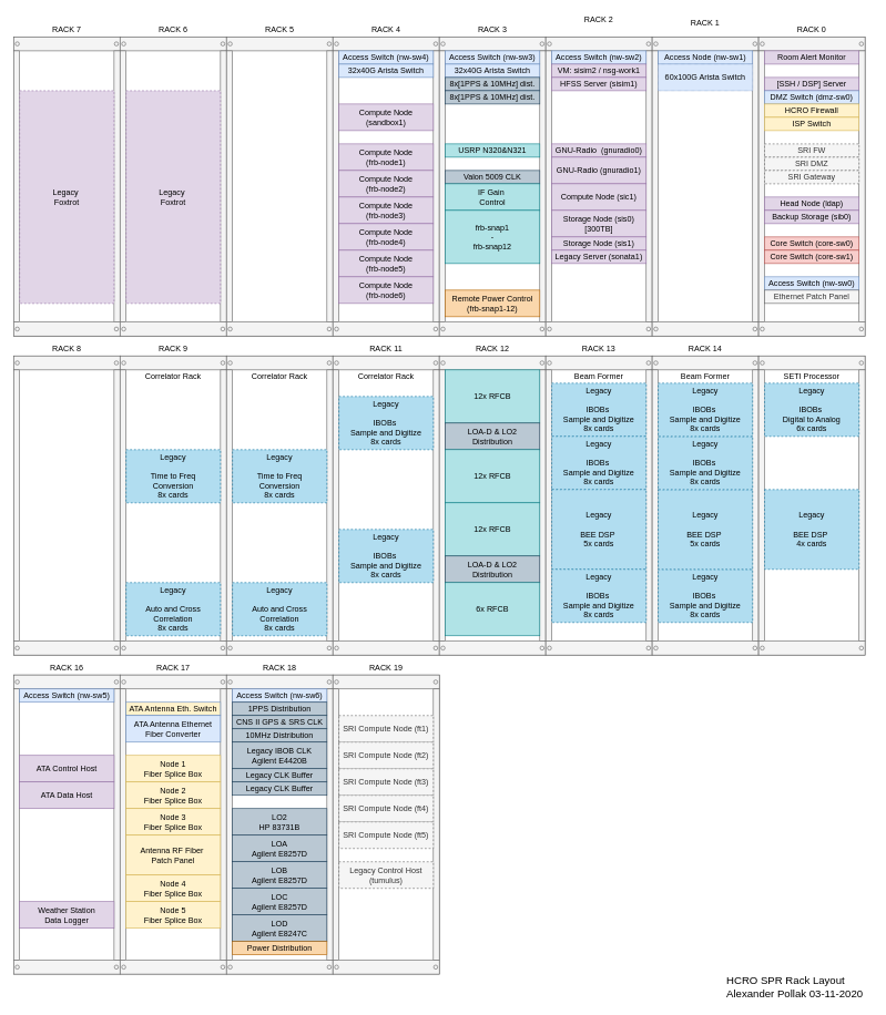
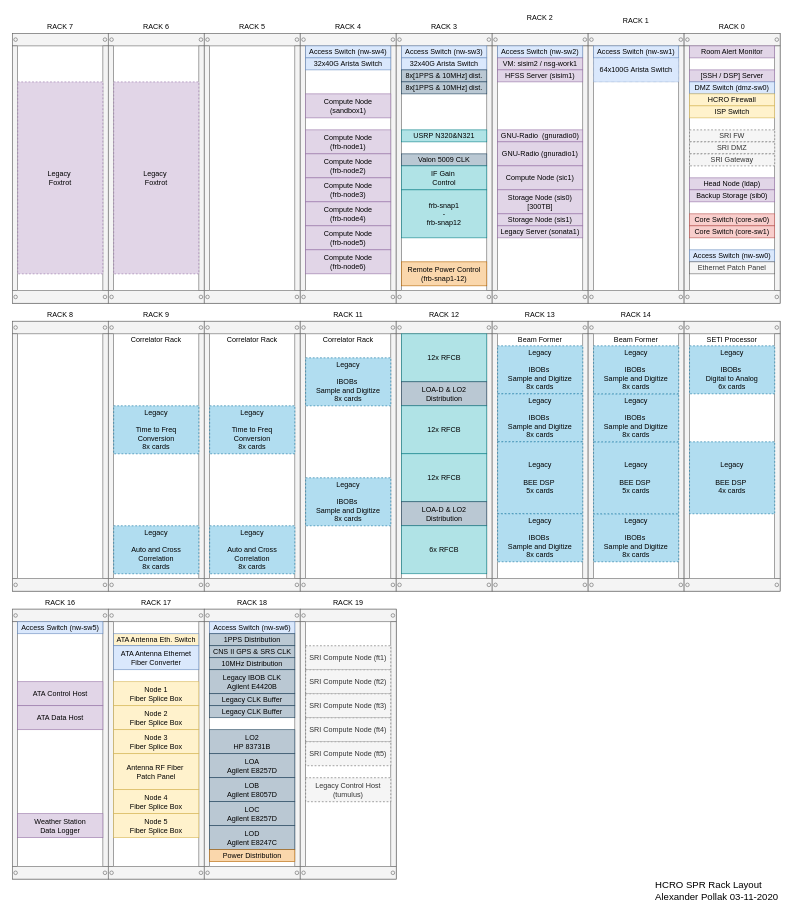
- <mxCell id="38" value="Access Node (nw-sw1)" style="rounded=0;whiteSpace=wrap;html=1;fillColor=#dae8fc;strokeColor=#6c8ebf;" parent="37" vertex="1"><mxGeometry x="9" y="21" width="142" height="20" as="geometry" /></mxCell>
+ <mxCell id="38" value="Access Switch (nw-sw1)" style="rounded=0;whiteSpace=wrap;html=1;fillColor=#dae8fc;strokeColor=#6c8ebf;" parent="37" vertex="1"><mxGeometry x="9" y="21" width="142" height="20" as="geometry" /></mxCell>
- <mxCell id="39" value="60x100G Arista Switch" style="rounded=0;whiteSpace=wrap;html=1;fillColor=#dae8fc;strokeColor=#6c8ebf;dashed=1;dashPattern=1 1;" parent="37" vertex="1"><mxGeometry x="9" y="41" width="142" height="40" as="geometry" /></mxCell>
+ <mxCell id="39" value="64x100G Arista Switch" style="rounded=0;whiteSpace=wrap;html=1;fillColor=#dae8fc;strokeColor=#6c8ebf;dashed=1;dashPattern=1 1;" parent="37" vertex="1"><mxGeometry x="9" y="41" width="142" height="40" as="geometry" /></mxCell>
- <mxCell id="115" value="LOB&lt;br&gt;Agilent E8257D" style="rounded=0;whiteSpace=wrap;html=1;fillColor=#bac8d3;strokeColor=#23445d;" parent="105" vertex="1"><mxGeometry x="9" y="281" width="142" height="40" as="geometry" /></mxCell>
+ <mxCell id="115" value="LOB&lt;br&gt;Agilent E8057D" style="rounded=0;whiteSpace=wrap;html=1;fillColor=#bac8d3;strokeColor=#23445d;" parent="105" vertex="1"><mxGeometry x="9" y="281" width="142" height="40" as="geometry" /></mxCell>
